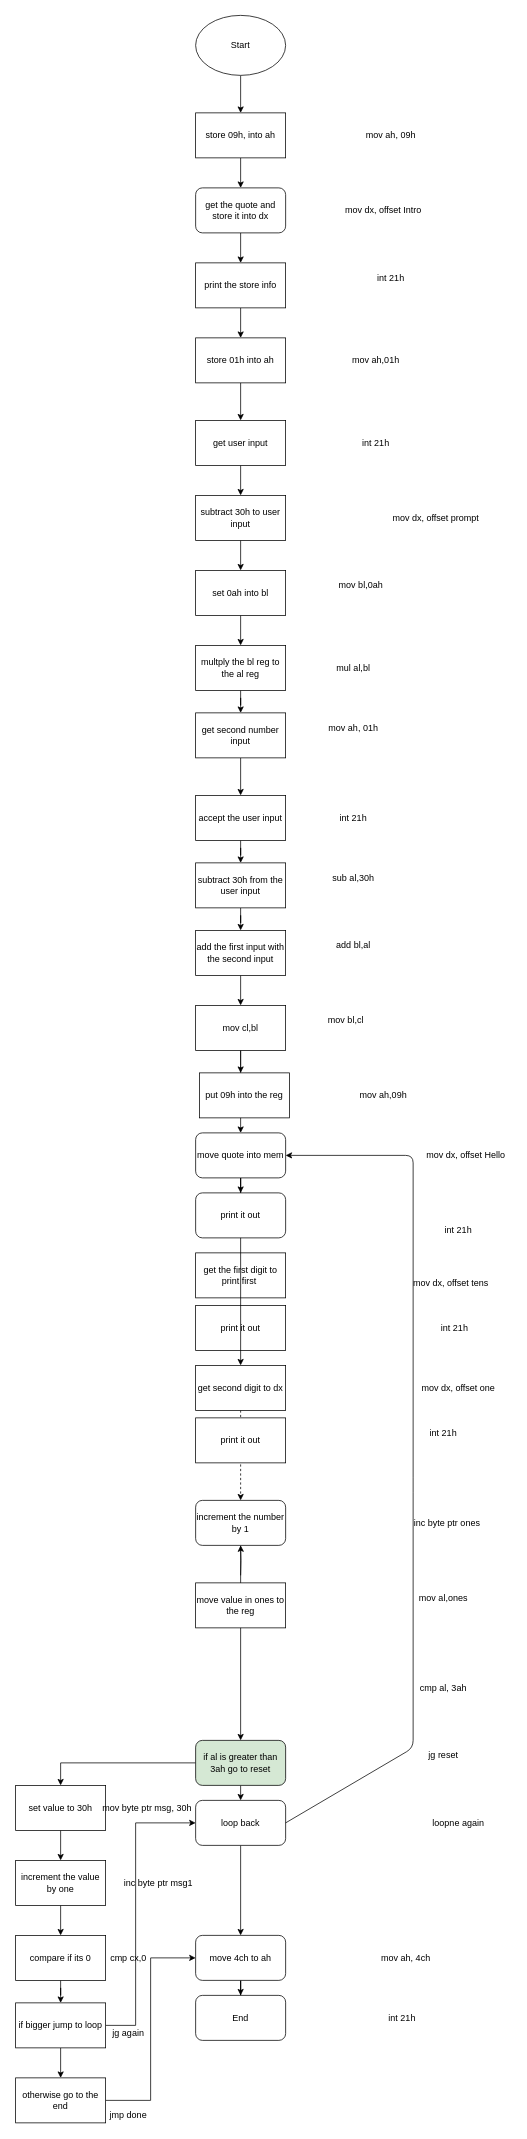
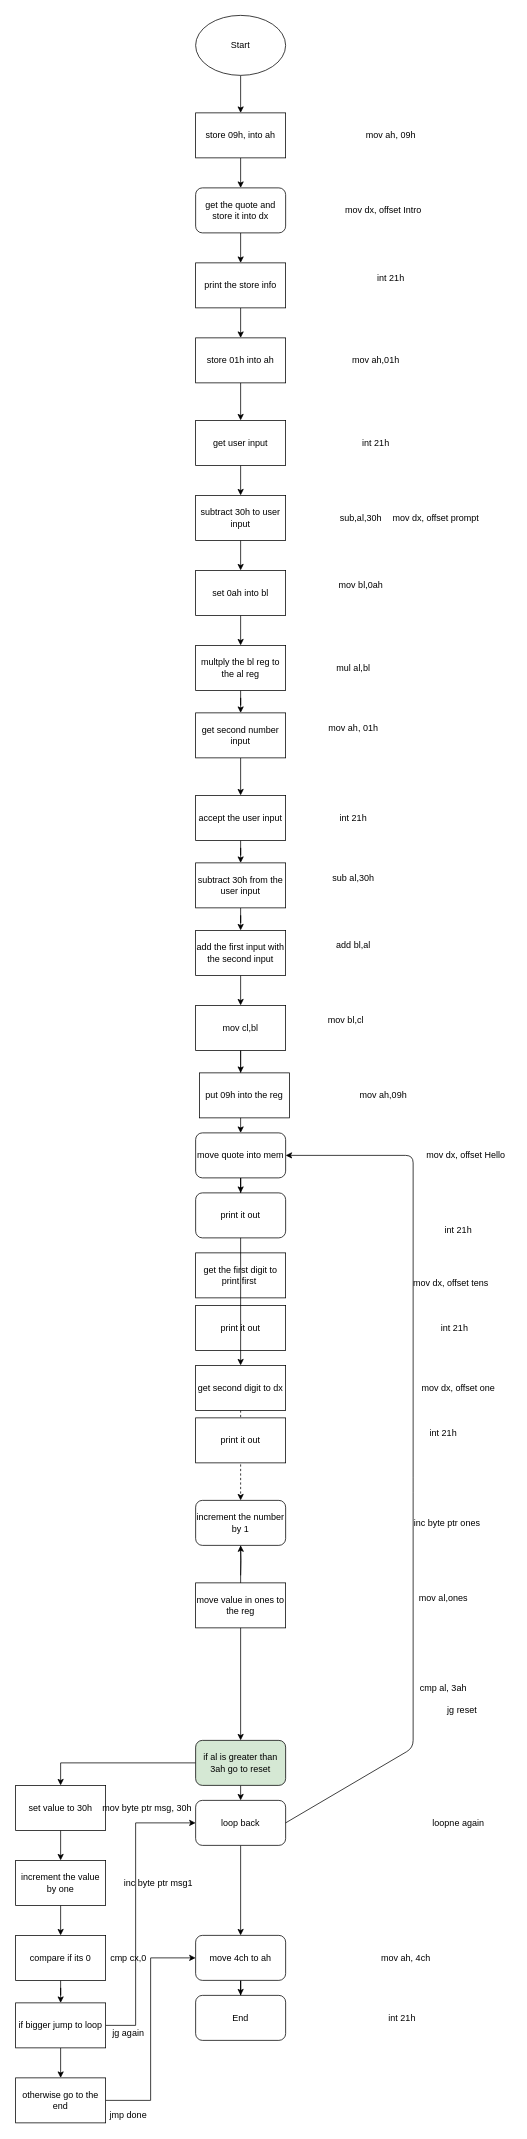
+ <mxCell id="42" value="sub,al,30h" style="text;html=1;align=center;verticalAlign=middle;resizable=0;points=[];autosize=1;" parent="1" vertex="1"><mxGeometry x="445" y="680" width="70" height="20" as="geometry" /></mxCell>
- <mxCell id="67" value="jg reset" style="text;html=1;align=center;verticalAlign=middle;resizable=0;points=[];autosize=1;" parent="1" vertex="1"><mxGeometry x="565" y="2330" width="50" height="20" as="geometry" /></mxCell>
+ <mxCell id="67" value="jg reset" style="text;html=1;align=center;verticalAlign=middle;resizable=0;points=[];autosize=1;" parent="1" vertex="1"><mxGeometry x="590" y="2270" width="50" height="20" as="geometry" /></mxCell>
